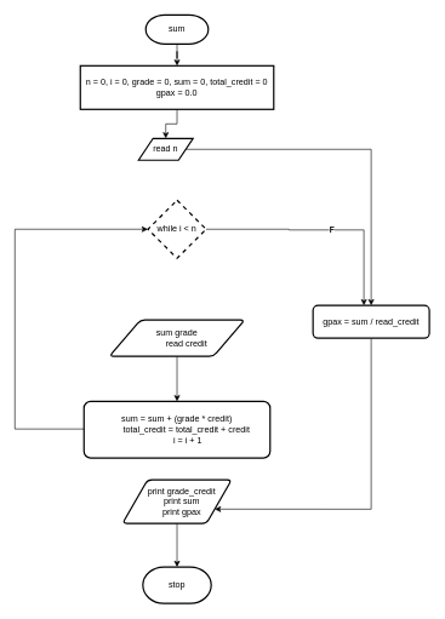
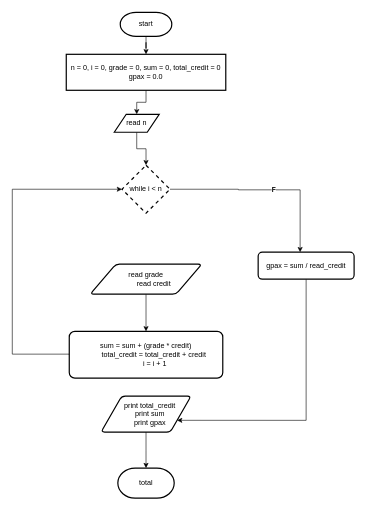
- <mxCell id="3" value="sum" style="strokeWidth=2;html=1;shape=mxgraph.flowchart.terminator;whiteSpace=wrap;" vertex="1" parent="1"><mxGeometry x="200" y="20" width="86" height="40" as="geometry" /></mxCell>
+ <mxCell id="3" value="start" style="strokeWidth=2;html=1;shape=mxgraph.flowchart.terminator;whiteSpace=wrap;" vertex="1" parent="1"><mxGeometry x="200" y="20" width="86" height="40" as="geometry" /></mxCell>
- <mxCell id="6" value="" style="edgeStyle=orthogonalEdgeStyle;rounded=0;orthogonalLoop=1;jettySize=auto;html=1;" edge="1" parent="1" source="7" target="16"><mxGeometry relative="1" as="geometry" /></mxCell>
+ <mxCell id="6" value="" style="edgeStyle=orthogonalEdgeStyle;rounded=0;orthogonalLoop=1;jettySize=auto;html=1;" edge="1" parent="1" source="7" target="10"><mxGeometry relative="1" as="geometry" /></mxCell>
- <mxCell id="12" value="&lt;div&gt;sum grade&lt;/div&gt;&lt;div&gt;&amp;nbsp; &amp;nbsp; &amp;nbsp; &amp;nbsp; read credit&lt;/div&gt;" style="shape=parallelogram;html=1;strokeWidth=2;perimeter=parallelogramPerimeter;whiteSpace=wrap;rounded=1;arcSize=12;size=0.23;" vertex="1" parent="1"><mxGeometry x="150" y="440" width="186" height="50" as="geometry" /></mxCell>
+ <mxCell id="12" value="&lt;div&gt;read grade&lt;/div&gt;&lt;div&gt;&amp;nbsp; &amp;nbsp; &amp;nbsp; &amp;nbsp; read credit&lt;/div&gt;" style="shape=parallelogram;html=1;strokeWidth=2;perimeter=parallelogramPerimeter;whiteSpace=wrap;rounded=1;arcSize=12;size=0.23;" vertex="1" parent="1"><mxGeometry x="150" y="440" width="186" height="50" as="geometry" /></mxCell>
- <mxCell id="18" value="&lt;div&gt;&amp;nbsp; &amp;nbsp; print grade_credit&lt;/div&gt;&lt;div&gt;&amp;nbsp; &amp;nbsp; print sum&lt;/div&gt;&lt;div&gt;&amp;nbsp; &amp;nbsp; print gpax&lt;/div&gt;" style="shape=parallelogram;html=1;strokeWidth=2;perimeter=parallelogramPerimeter;whiteSpace=wrap;rounded=1;arcSize=12;size=0.23;" vertex="1" parent="1"><mxGeometry x="168" y="660" width="150" height="60" as="geometry" /></mxCell>
+ <mxCell id="18" value="&lt;div&gt;&amp;nbsp; &amp;nbsp; print total_credit&lt;/div&gt;&lt;div&gt;&amp;nbsp; &amp;nbsp; print sum&lt;/div&gt;&lt;div&gt;&amp;nbsp; &amp;nbsp; print gpax&lt;/div&gt;" style="shape=parallelogram;html=1;strokeWidth=2;perimeter=parallelogramPerimeter;whiteSpace=wrap;rounded=1;arcSize=12;size=0.23;" vertex="1" parent="1"><mxGeometry x="168" y="660" width="150" height="60" as="geometry" /></mxCell>
- <mxCell id="19" value="stop" style="strokeWidth=2;html=1;shape=mxgraph.flowchart.terminator;whiteSpace=wrap;" vertex="1" parent="1"><mxGeometry x="196" y="780" width="94" height="50" as="geometry" /></mxCell>
+ <mxCell id="19" value="total" style="strokeWidth=2;html=1;shape=mxgraph.flowchart.terminator;whiteSpace=wrap;" vertex="1" parent="1"><mxGeometry x="196" y="780" width="94" height="50" as="geometry" /></mxCell>
